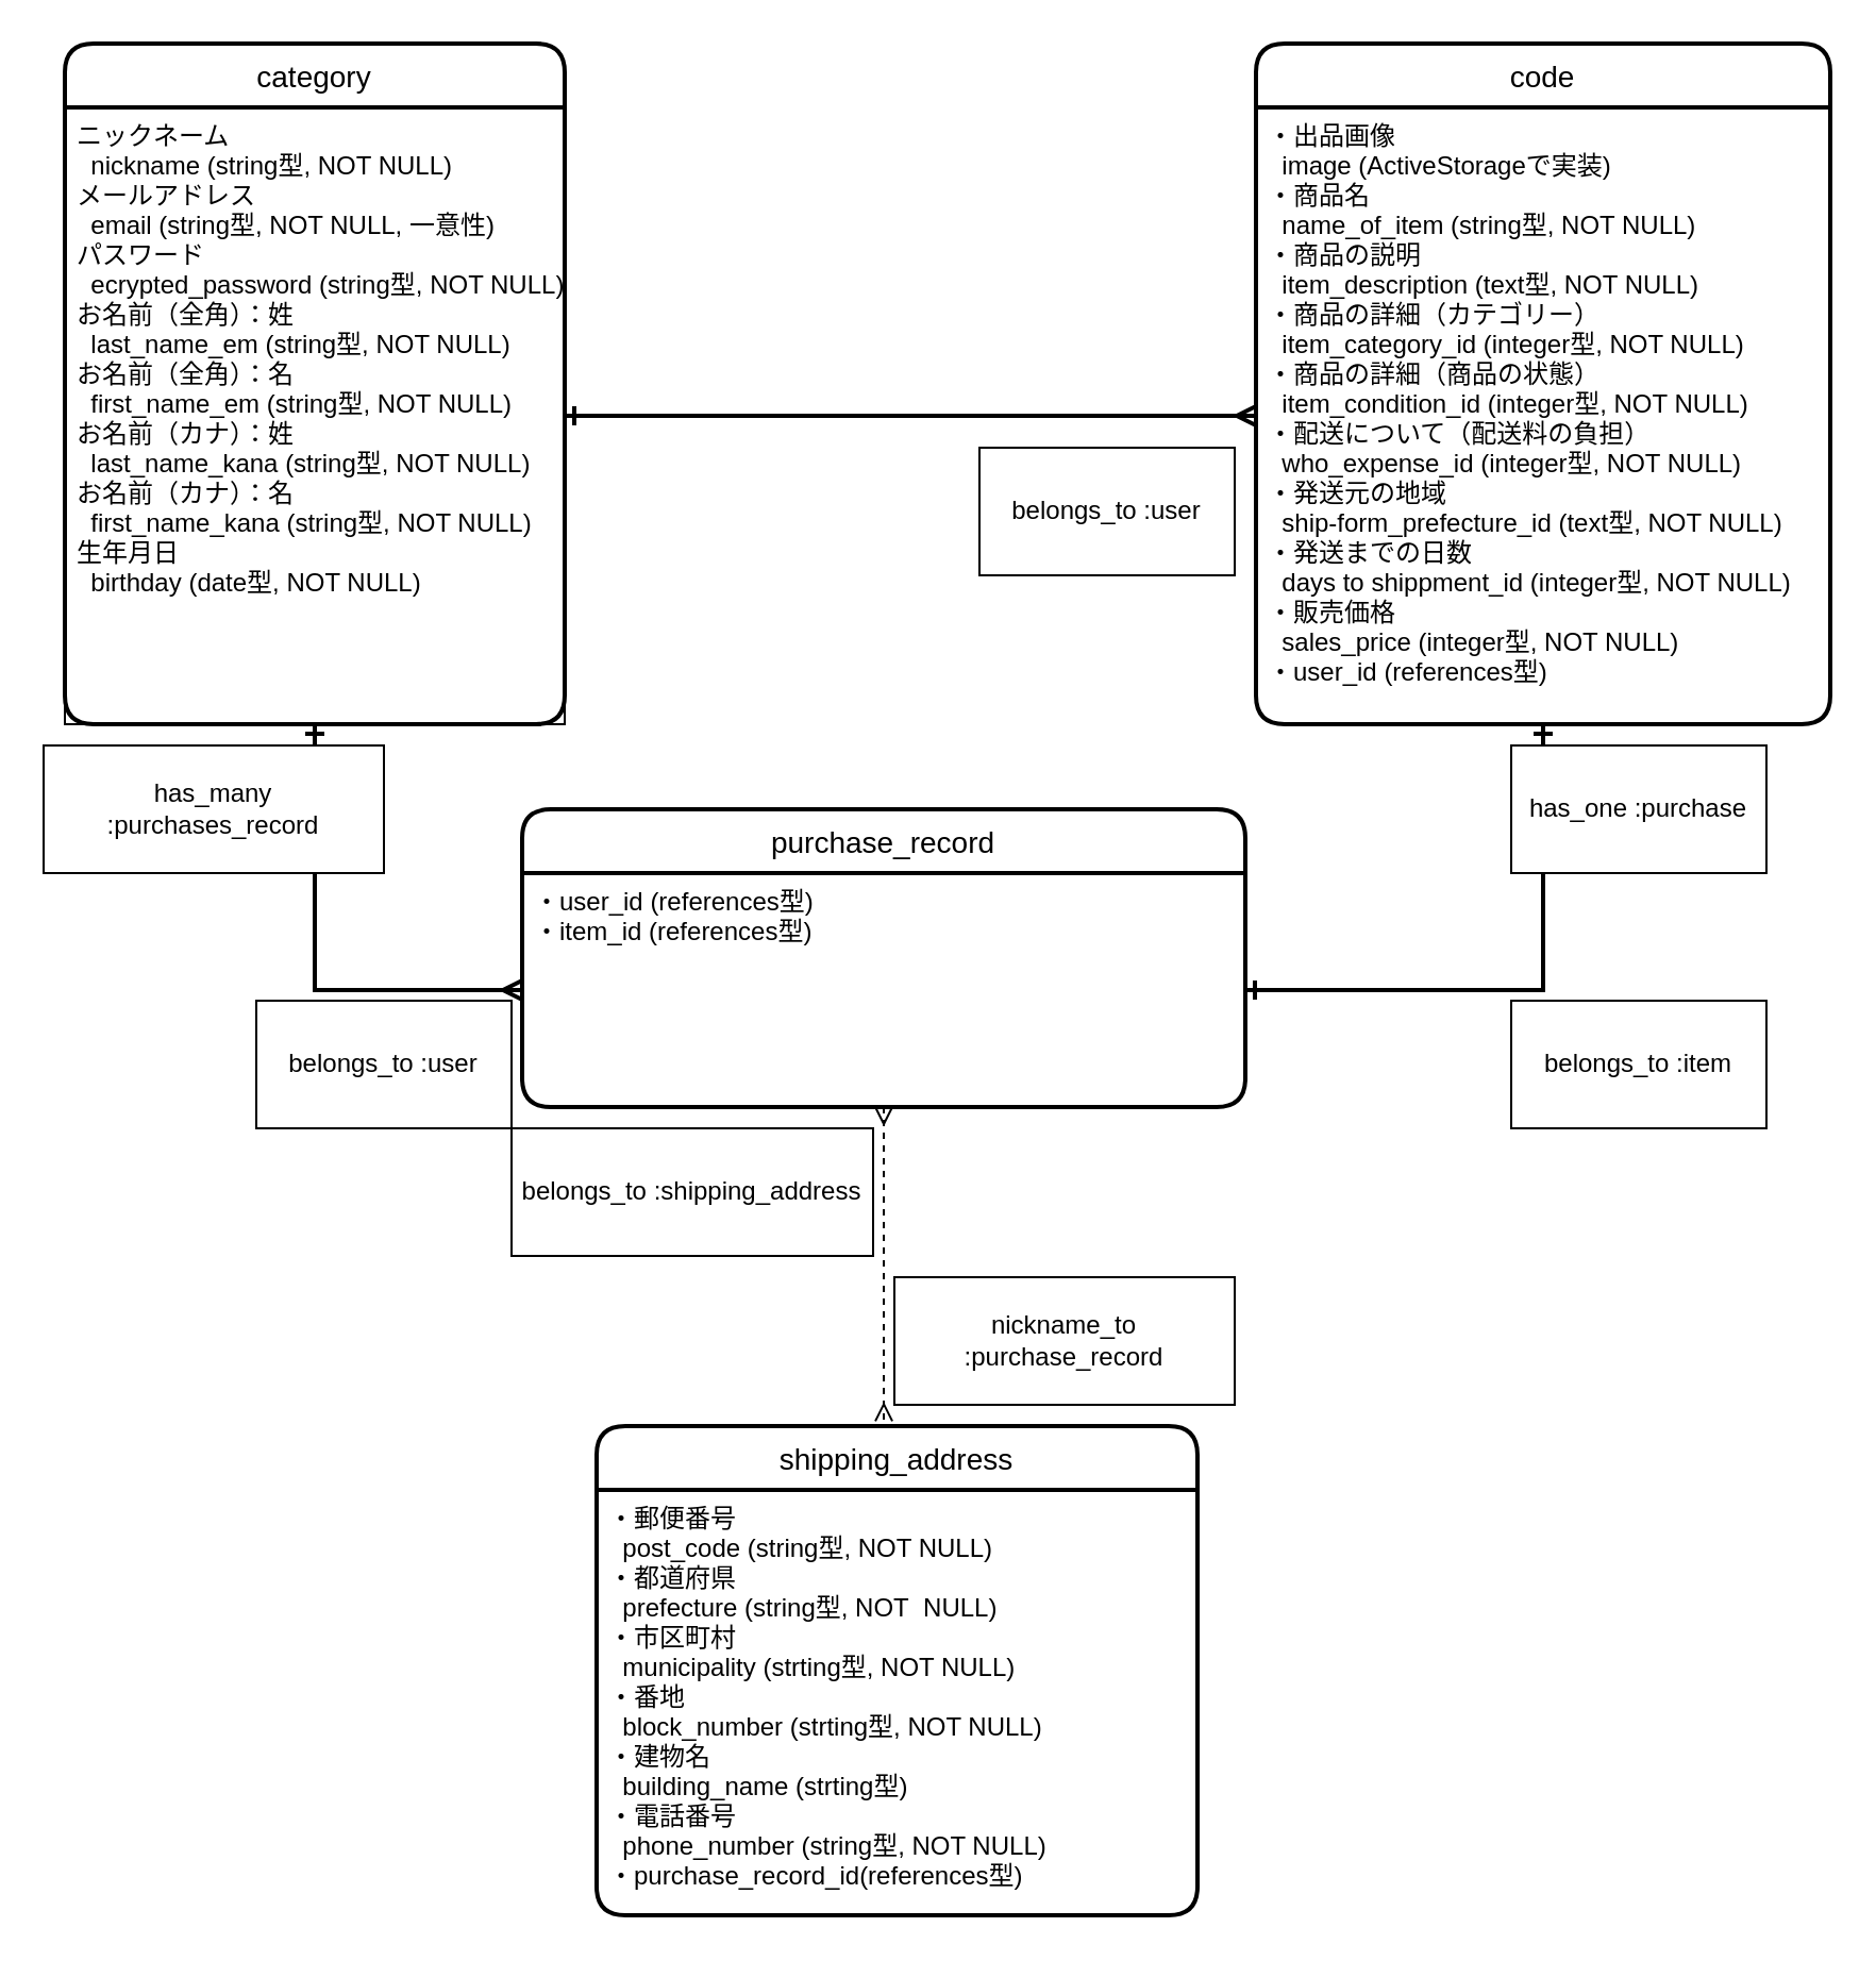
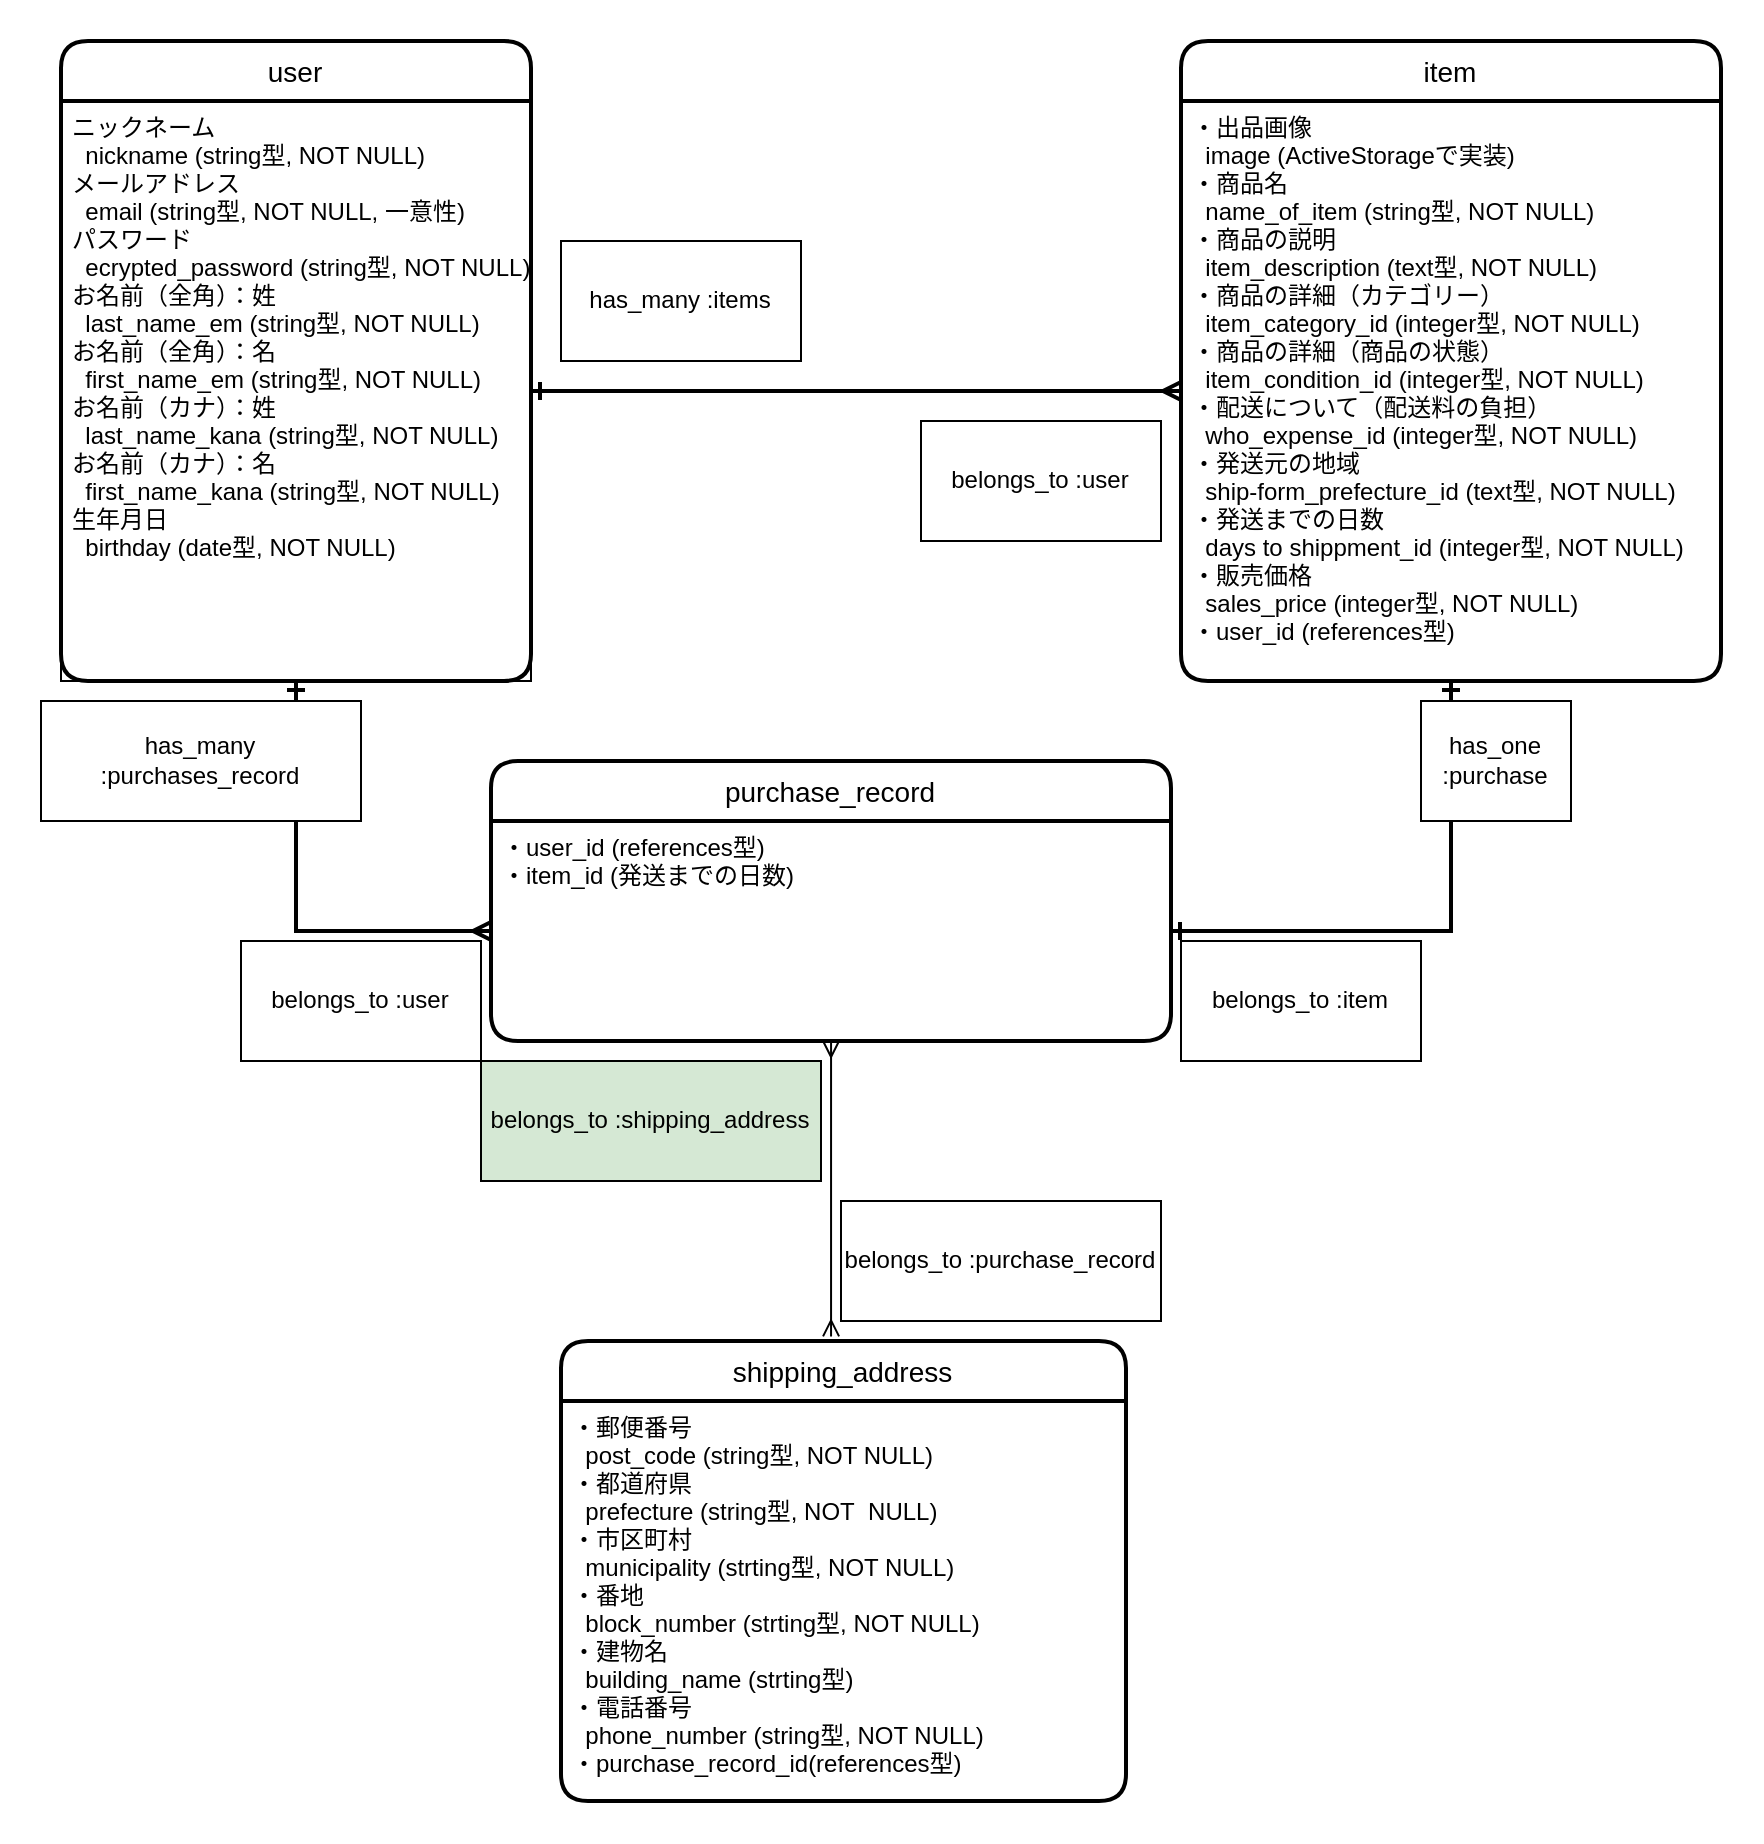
- <mxCell id="2" value="category" style="swimlane;childLayout=stackLayout;horizontal=1;startSize=30;horizontalStack=0;rounded=1;fontSize=14;fontStyle=0;strokeWidth=2;resizeParent=0;resizeLast=1;shadow=0;dashed=0;align=center;" parent="1" vertex="1"><mxGeometry x="30" y="20" width="235" height="320" as="geometry" /></mxCell>
+ <mxCell id="2" value="user" style="swimlane;childLayout=stackLayout;horizontal=1;startSize=30;horizontalStack=0;rounded=1;fontSize=14;fontStyle=0;strokeWidth=2;resizeParent=0;resizeLast=1;shadow=0;dashed=0;align=center;" parent="1" vertex="1"><mxGeometry x="30" y="20" width="235" height="320" as="geometry" /></mxCell>
- <mxCell id="4" value="code" style="swimlane;childLayout=stackLayout;horizontal=1;startSize=30;horizontalStack=0;rounded=1;fontSize=14;fontStyle=0;strokeWidth=2;resizeParent=0;resizeLast=1;shadow=0;dashed=0;align=center;" parent="1" vertex="1"><mxGeometry x="590" y="20" width="270" height="320" as="geometry" /></mxCell>
+ <mxCell id="4" value="item" style="swimlane;childLayout=stackLayout;horizontal=1;startSize=30;horizontalStack=0;rounded=1;fontSize=14;fontStyle=0;strokeWidth=2;resizeParent=0;resizeLast=1;shadow=0;dashed=0;align=center;" parent="1" vertex="1"><mxGeometry x="590" y="20" width="270" height="320" as="geometry" /></mxCell>
+ <mxCell id="17" value="has_many :items" style="rounded=0;whiteSpace=wrap;html=1;shadow=0;" parent="1" vertex="1"><mxGeometry x="280" y="120" width="120" height="60" as="geometry" /></mxCell>
- <mxCell id="20" value="has_one :purchase" style="rounded=0;whiteSpace=wrap;html=1;shadow=0;" parent="1" vertex="1"><mxGeometry x="710" y="350" width="120" height="60" as="geometry" /></mxCell>
+ <mxCell id="20" value="has_one :purchase" style="rounded=0;whiteSpace=wrap;html=1;shadow=0;" parent="1" vertex="1"><mxGeometry x="710" y="350" width="75" height="60" as="geometry" /></mxCell>
- <mxCell id="9" value="・user_id (references型)&#10;・item_id (references型)" style="align=left;strokeColor=none;fillColor=none;spacingLeft=4;fontSize=12;verticalAlign=top;resizable=0;rotatable=0;part=1;" parent="8" vertex="1"><mxGeometry y="30" width="340" height="110" as="geometry" /></mxCell>
+ <mxCell id="9" value="・user_id (references型)&#10;・item_id (発送までの日数)" style="align=left;strokeColor=none;fillColor=none;spacingLeft=4;fontSize=12;verticalAlign=top;resizable=0;rotatable=0;part=1;" parent="8" vertex="1"><mxGeometry y="30" width="340" height="110" as="geometry" /></mxCell>
- <mxCell id="19" value="belongs_to :item" style="rounded=0;whiteSpace=wrap;html=1;shadow=0;" parent="1" vertex="1"><mxGeometry x="710" y="470" width="120" height="60" as="geometry" /></mxCell>
+ <mxCell id="19" value="belongs_to :item" style="rounded=0;whiteSpace=wrap;html=1;shadow=0;" parent="1" vertex="1"><mxGeometry x="590" y="470" width="120" height="60" as="geometry" /></mxCell>
- <mxCell id="24" value="belongs_to :shipping_address" style="rounded=0;whiteSpace=wrap;html=1;" vertex="1" parent="1"><mxGeometry x="240" y="530" width="170" height="60" as="geometry" /></mxCell>
+ <mxCell id="24" value="belongs_to :shipping_address" style="rounded=0;whiteSpace=wrap;html=1;fillColor=#d5e8d4;" vertex="1" parent="1"><mxGeometry x="240" y="530" width="170" height="60" as="geometry" /></mxCell>
- <mxCell id="7" style="edgeStyle=orthogonalEdgeStyle;rounded=0;orthogonalLoop=1;jettySize=auto;html=1;entryX=0.478;entryY=-0.01;entryDx=0;entryDy=0;entryPerimeter=0;startArrow=ERmany;startFill=0;endArrow=ERmany;endFill=0;dashed=1;" edge="1" parent="1" source="8" target="21"><mxGeometry relative="1" as="geometry" /></mxCell>
+ <mxCell id="7" style="edgeStyle=orthogonalEdgeStyle;rounded=0;orthogonalLoop=1;jettySize=auto;html=1;entryX=0.478;entryY=-0.01;entryDx=0;entryDy=0;entryPerimeter=0;startArrow=ERmany;startFill=0;endArrow=ERmany;endFill=0;" edge="1" parent="1" source="8" target="21"><mxGeometry relative="1" as="geometry" /></mxCell>
- <mxCell id="23" value="nickname_to :purchase_record" style="rounded=0;whiteSpace=wrap;html=1;" vertex="1" parent="1"><mxGeometry x="420" y="600" width="160" height="60" as="geometry" /></mxCell>
+ <mxCell id="23" value="belongs_to :purchase_record" style="rounded=0;whiteSpace=wrap;html=1;" vertex="1" parent="1"><mxGeometry x="420" y="600" width="160" height="60" as="geometry" /></mxCell>
